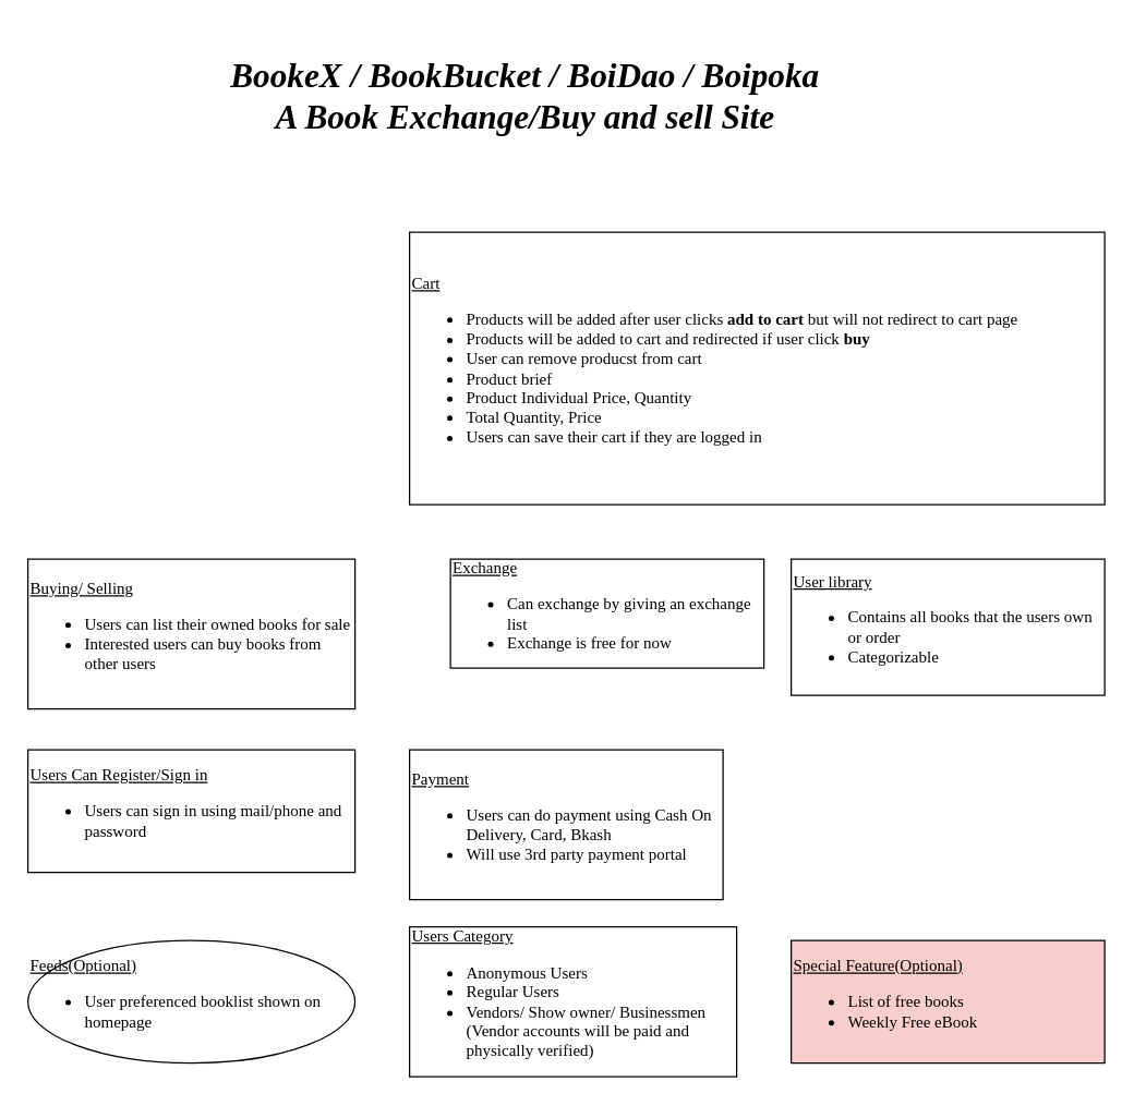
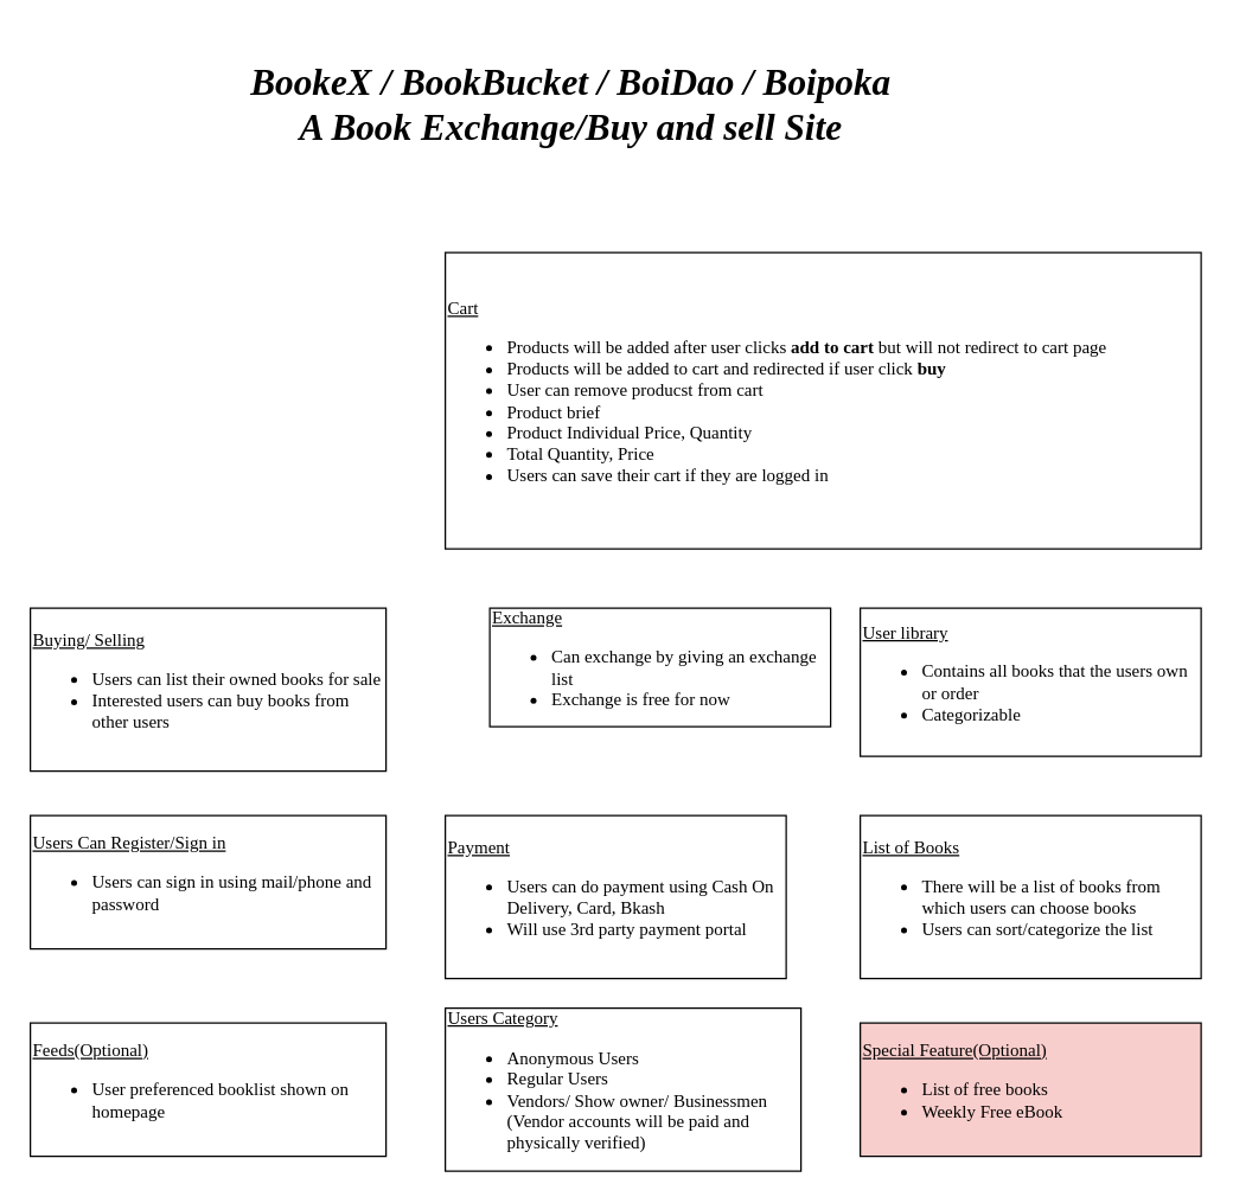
+ <mxCell id="10" value="&lt;div&gt;&lt;u&gt;List of Books&lt;/u&gt;&lt;/div&gt;&lt;div&gt;&lt;ul&gt;&lt;li&gt;There will be a list of books from which users can choose books&lt;/li&gt;&lt;li&gt;Users can sort/categorize the list&lt;/li&gt;&lt;/ul&gt;&lt;/div&gt;" style="rounded=0;whiteSpace=wrap;html=1;align=left;fontFamily=Product Sans;fontSource=https%3A%2F%2Ffonts.googleapis.com%2Fcss%3Ffamily%3DProduct%2BSans;" vertex="1" parent="1"><mxGeometry x="580" y="550" width="230" height="110" as="geometry" /></mxCell>
- <mxCell id="11" value="&lt;u&gt;Feeds(Optional)&lt;/u&gt;&lt;br&gt;&lt;ul&gt;&lt;li&gt;User preferenced booklist shown on homepage&lt;/li&gt;&lt;/ul&gt;" style="ellipse;whiteSpace=wrap;html=1;align=left;fontFamily=Product Sans;fontSource=https%3A%2F%2Ffonts.googleapis.com%2Fcss%3Ffamily%3DProduct%2BSans;" vertex="1" parent="1"><mxGeometry x="20" y="690" width="240" height="90" as="geometry" /></mxCell>
+ <mxCell id="11" value="&lt;u&gt;Feeds(Optional)&lt;/u&gt;&lt;br&gt;&lt;ul&gt;&lt;li&gt;User preferenced booklist shown on homepage&lt;/li&gt;&lt;/ul&gt;" style="rounded=0;whiteSpace=wrap;html=1;align=left;fontFamily=Product Sans;fontSource=https%3A%2F%2Ffonts.googleapis.com%2Fcss%3Ffamily%3DProduct%2BSans;" vertex="1" parent="1"><mxGeometry x="20" y="690" width="240" height="90" as="geometry" /></mxCell>
